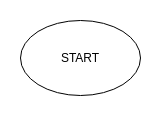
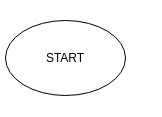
- <mxCell id="2" value="START" style="ellipse;whiteSpace=wrap;html=1;" vertex="1" parent="1"><mxGeometry x="20" y="20" width="120" height="75" as="geometry" /></mxCell>
+ <mxCell id="2" value="START" style="ellipse;whiteSpace=wrap;html=1;" vertex="1" parent="1"><mxGeometry x="5" y="20" width="120" height="75" as="geometry" /></mxCell>
